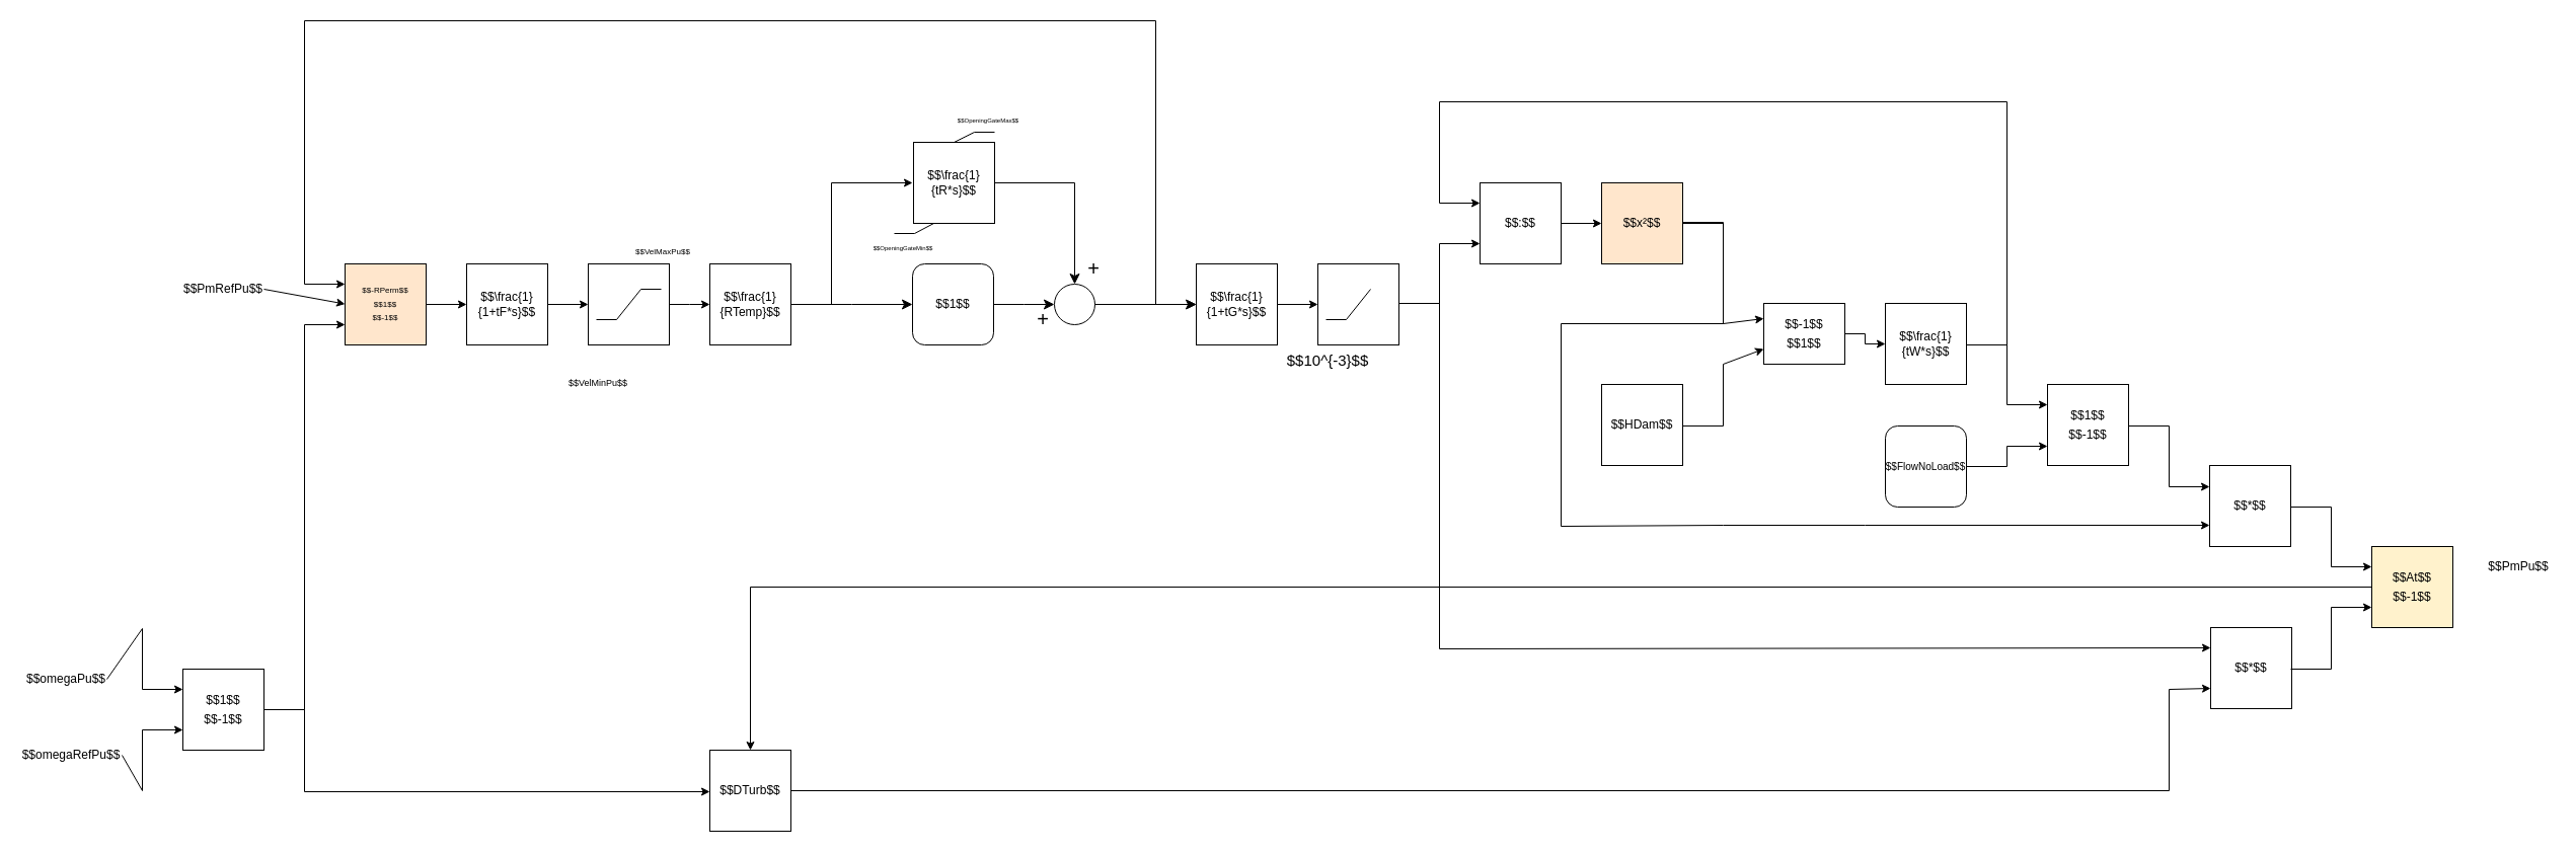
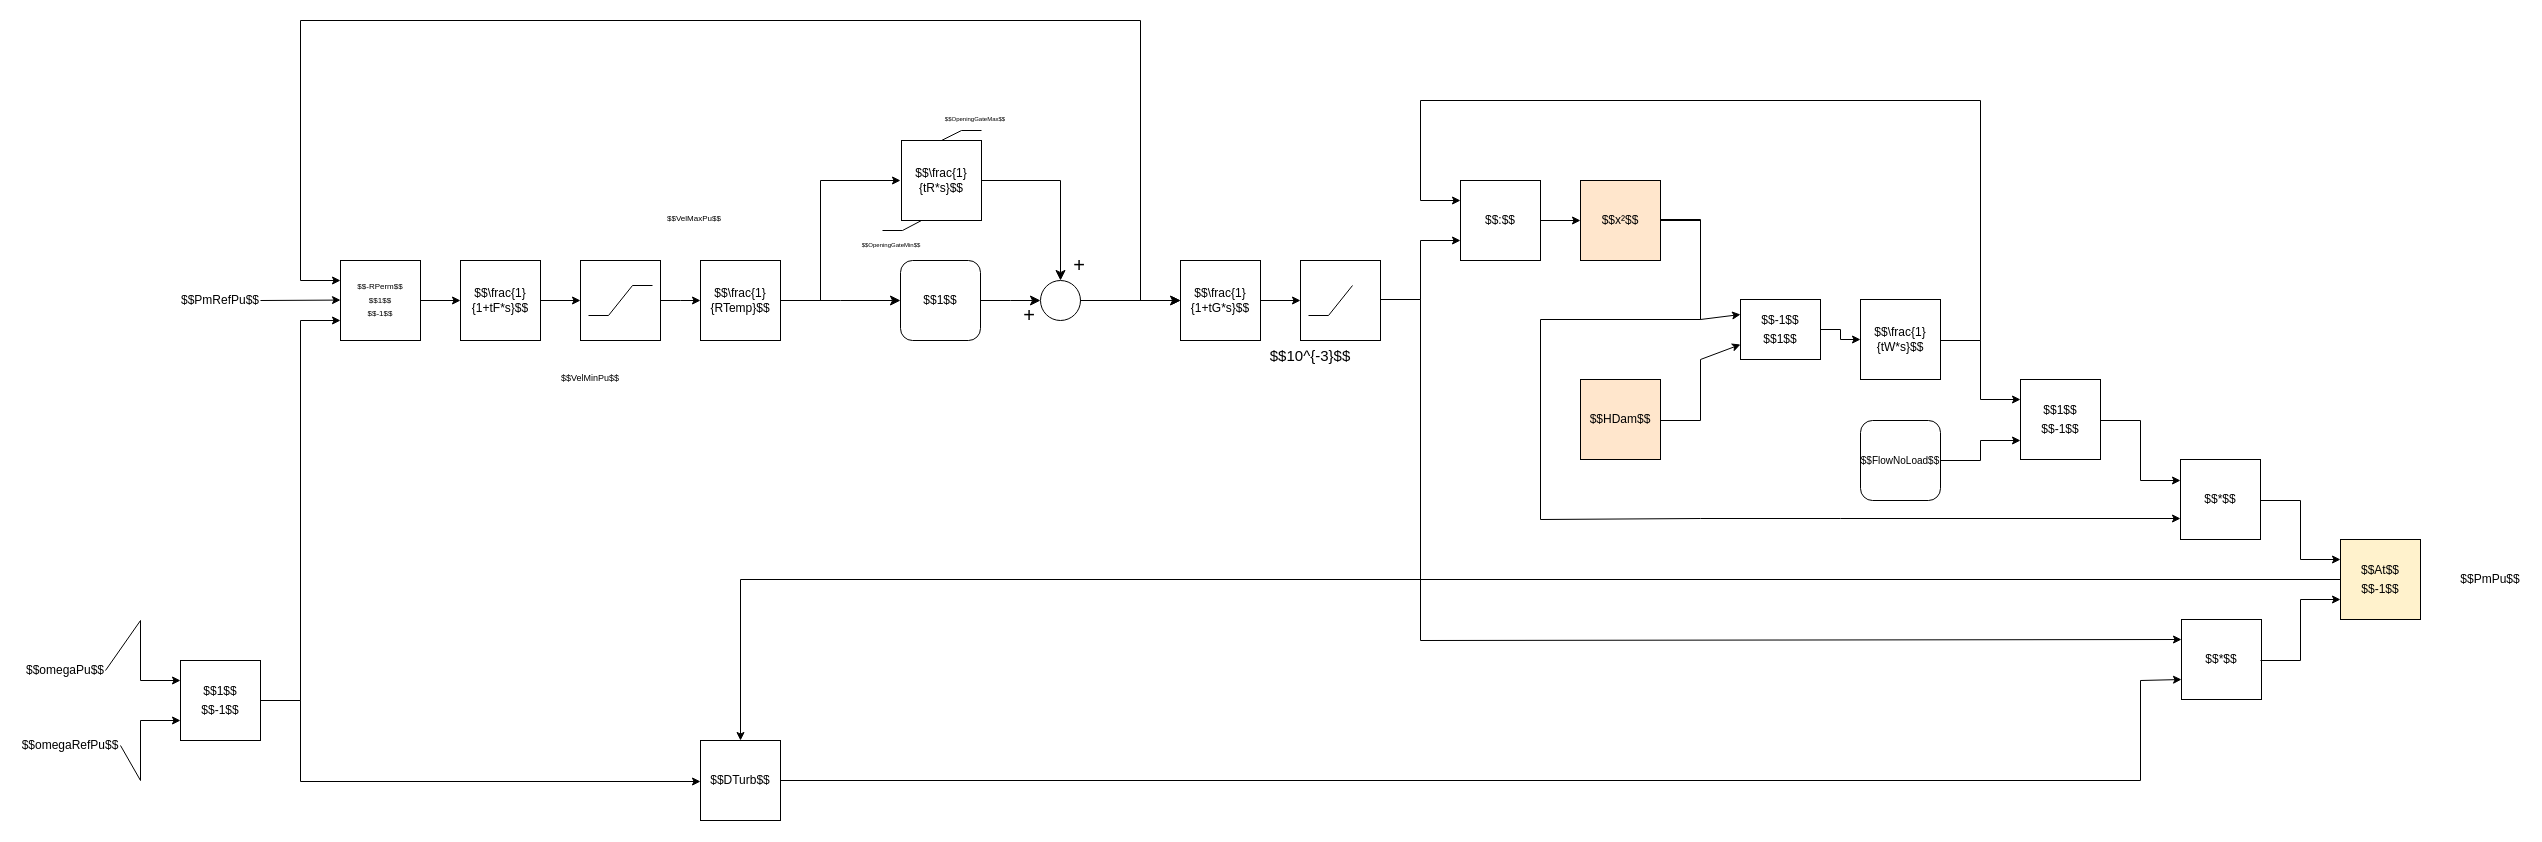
- <mxCell id="10" value="&lt;font style=&quot;font-size: 8px;&quot;&gt;$$VelMaxPu$$&lt;/font&gt;" style="text;html=1;strokeColor=none;fillColor=none;align=center;verticalAlign=middle;whiteSpace=wrap;rounded=0;fontSize=15;" parent="1" vertex="1"><mxGeometry x="624" y="230" width="60" height="30" as="geometry" /></mxCell>
+ <mxCell id="10" value="&lt;font style=&quot;font-size: 8px;&quot;&gt;$$VelMaxPu$$&lt;/font&gt;" style="text;html=1;strokeColor=none;fillColor=none;align=center;verticalAlign=middle;whiteSpace=wrap;rounded=0;fontSize=15;" parent="1" vertex="1"><mxGeometry x="664" y="200" width="60" height="30" as="geometry" /></mxCell>
- <mxCell id="70" value="$$PmRefPu$$" style="text;strokeColor=none;align=center;fillColor=none;html=1;verticalAlign=middle;whiteSpace=wrap;rounded=0;" vertex="1" parent="1"><mxGeometry x="180" y="270" width="80" height="30" as="geometry" /></mxCell>
+ <mxCell id="70" value="$$PmRefPu$$" style="text;strokeColor=none;align=center;fillColor=none;html=1;verticalAlign=middle;whiteSpace=wrap;rounded=0;" vertex="1" parent="1"><mxGeometry x="180" y="285" width="80" height="30" as="geometry" /></mxCell>
- <mxCell id="34" value="&lt;table style=&quot;font-size: 8px;&quot;&gt;&lt;tbody&gt;&lt;tr&gt;&lt;td&gt;&lt;font style=&quot;font-size: 8px;&quot;&gt;$$-RPerm$$&lt;/font&gt;&lt;/td&gt;&lt;/tr&gt;&lt;tr&gt;&lt;td&gt;&lt;font style=&quot;font-size: 8px;&quot;&gt;$$1$$&lt;/font&gt;&lt;/td&gt;&lt;/tr&gt;&lt;tr&gt;&lt;td&gt;&lt;font style=&quot;font-size: 8px;&quot;&gt;$$-1$$&lt;/font&gt;&lt;/td&gt;&lt;/tr&gt;&lt;/tbody&gt;&lt;/table&gt;" style="whiteSpace=wrap;html=1;aspect=fixed;fillColor=#ffe6cc;" parent="1" vertex="1"><mxGeometry x="340" y="260" width="80" height="80" as="geometry" /></mxCell>
+ <mxCell id="34" value="&lt;table style=&quot;font-size: 8px;&quot;&gt;&lt;tbody&gt;&lt;tr&gt;&lt;td&gt;&lt;font style=&quot;font-size: 8px;&quot;&gt;$$-RPerm$$&lt;/font&gt;&lt;/td&gt;&lt;/tr&gt;&lt;tr&gt;&lt;td&gt;&lt;font style=&quot;font-size: 8px;&quot;&gt;$$1$$&lt;/font&gt;&lt;/td&gt;&lt;/tr&gt;&lt;tr&gt;&lt;td&gt;&lt;font style=&quot;font-size: 8px;&quot;&gt;$$-1$$&lt;/font&gt;&lt;/td&gt;&lt;/tr&gt;&lt;/tbody&gt;&lt;/table&gt;" style="whiteSpace=wrap;html=1;aspect=fixed;" parent="1" vertex="1"><mxGeometry x="340" y="260" width="80" height="80" as="geometry" /></mxCell>
- <mxCell id="58" value="$$HDam$$" style="rounded=0;whiteSpace=wrap;html=1;" parent="1" vertex="1"><mxGeometry x="1580" y="379" width="80" height="80" as="geometry" /></mxCell>
+ <mxCell id="58" value="$$HDam$$" style="rounded=0;whiteSpace=wrap;html=1;fillColor=#ffe6cc;" parent="1" vertex="1"><mxGeometry x="1580" y="379" width="80" height="80" as="geometry" /></mxCell>
- <mxCell id="73" value="$$PmPu$$" style="text;strokeColor=none;align=center;fillColor=none;html=1;verticalAlign=middle;whiteSpace=wrap;rounded=0;" vertex="1" parent="1"><mxGeometry x="2455" y="544" width="60" height="30" as="geometry" /></mxCell>
+ <mxCell id="73" value="$$PmPu$$" style="text;strokeColor=none;align=center;fillColor=none;html=1;verticalAlign=middle;whiteSpace=wrap;rounded=0;" vertex="1" parent="1"><mxGeometry x="2460" y="564" width="60" height="30" as="geometry" /></mxCell>
